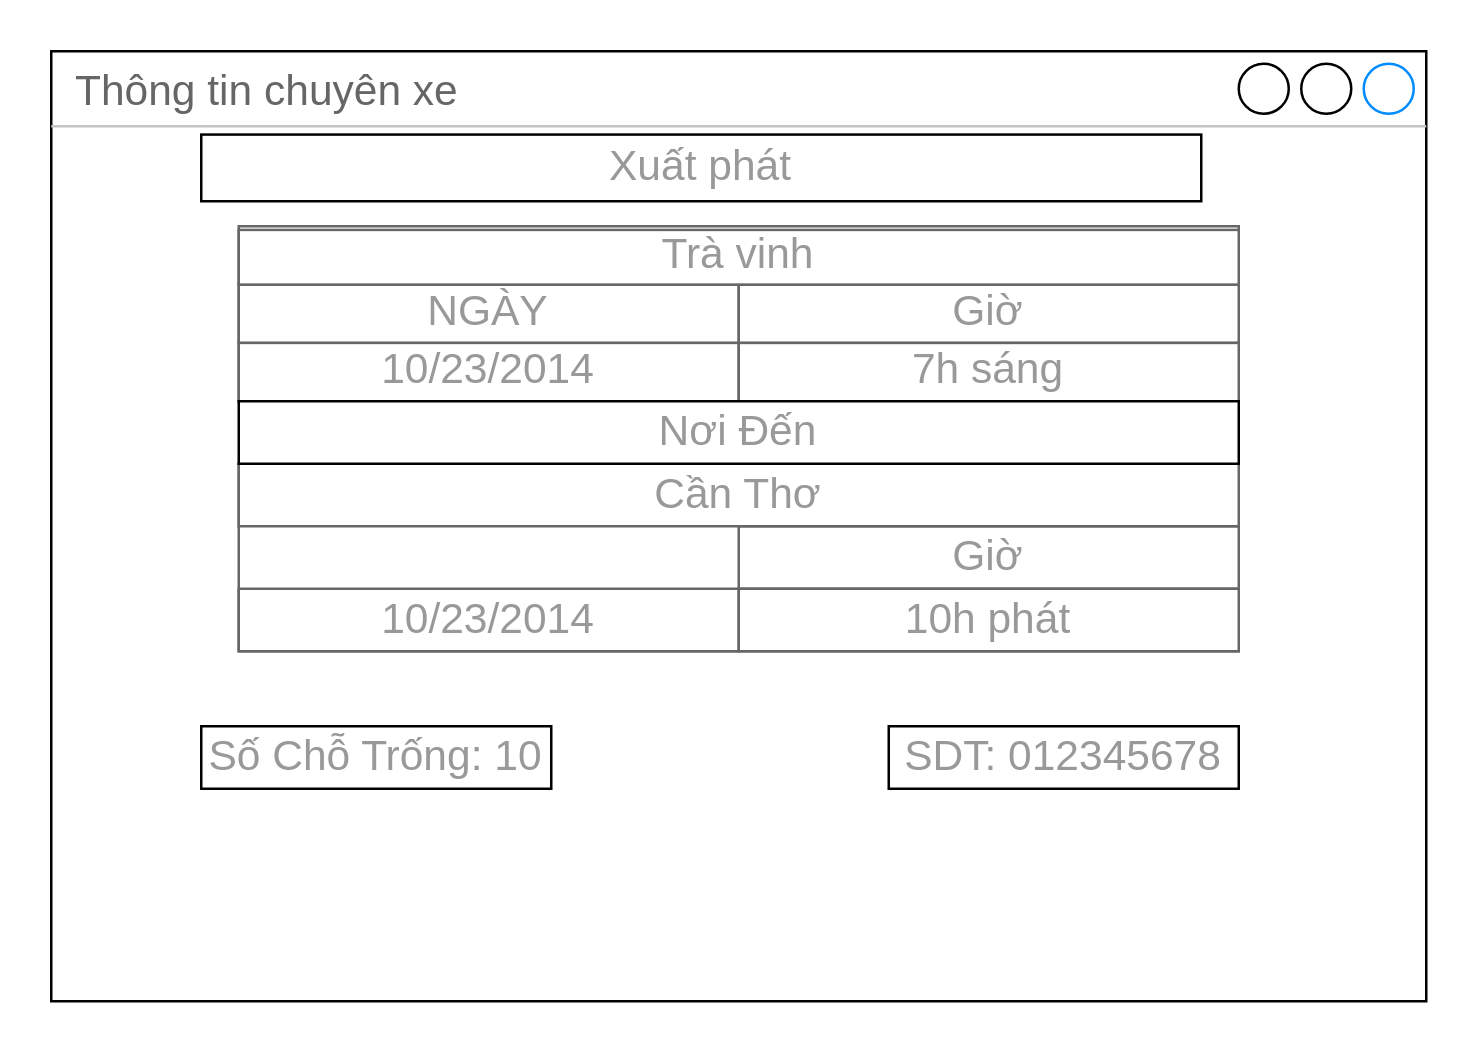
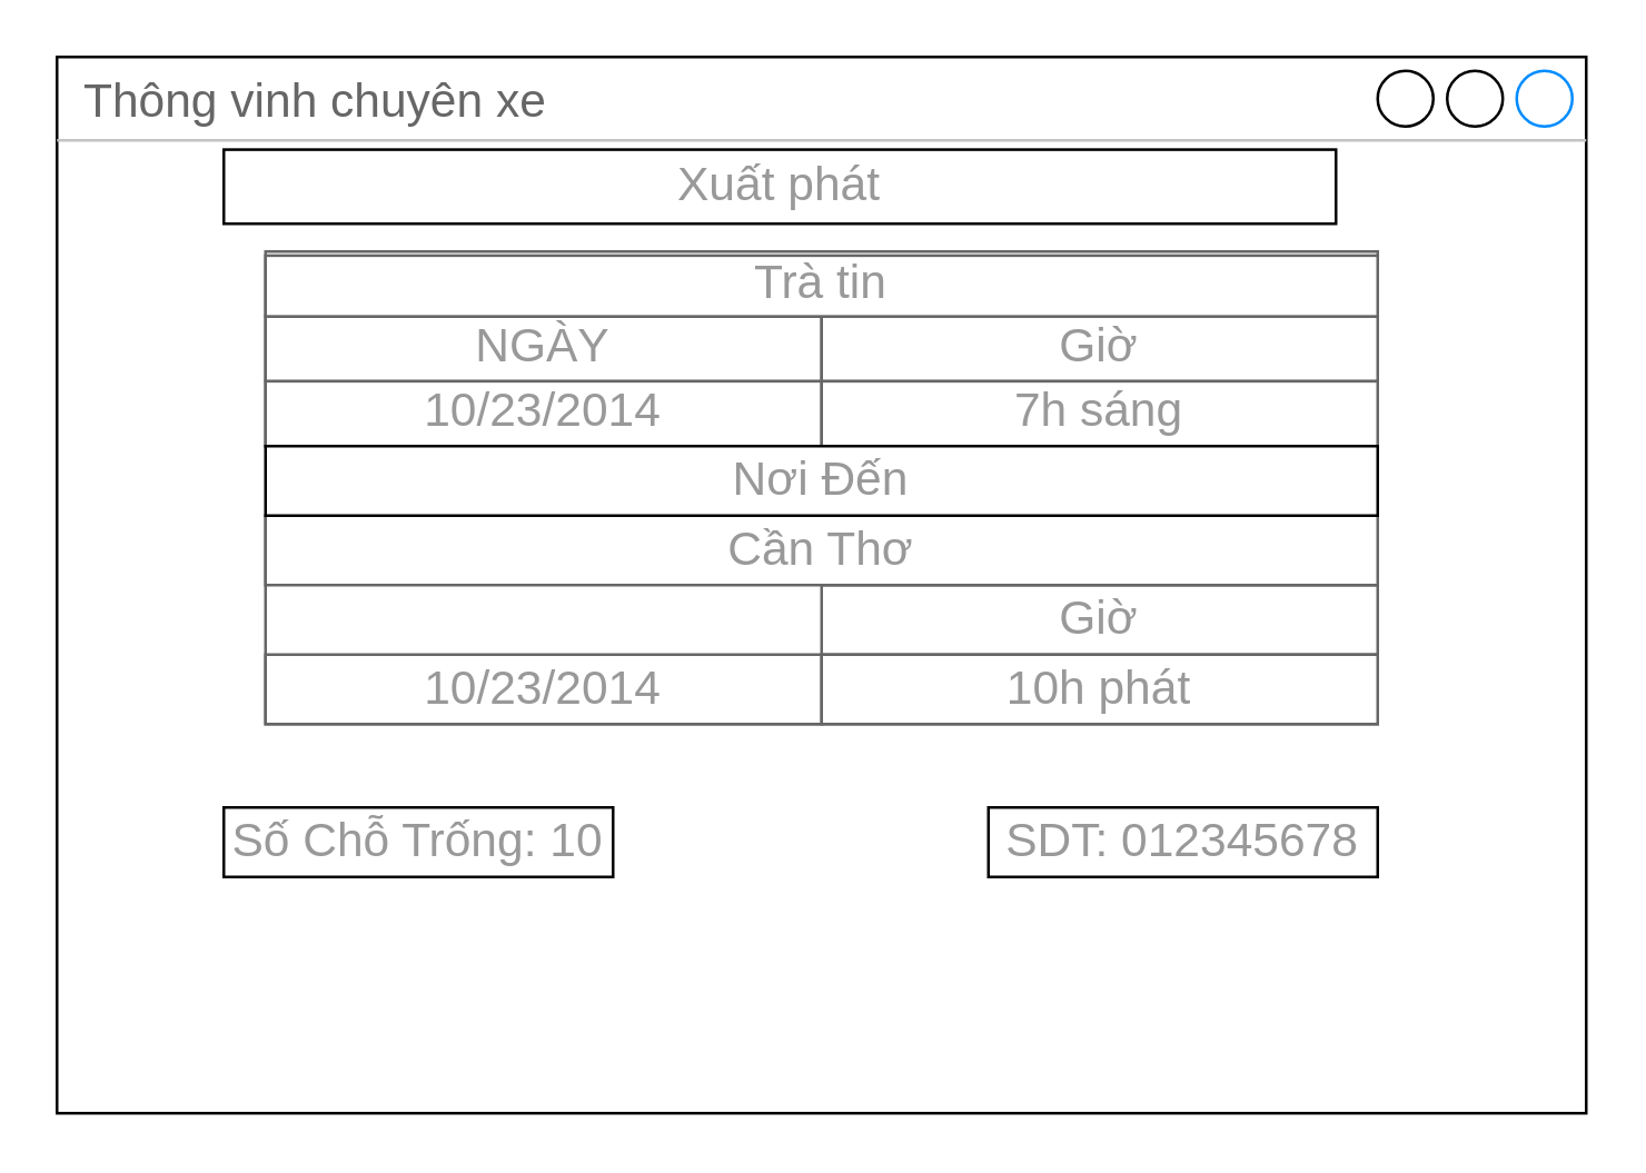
- <mxCell id="2" value="Thông tin chuyên xe" style="strokeWidth=1;shadow=0;dashed=0;align=center;html=1;shape=mxgraph.mockup.containers.window;align=left;verticalAlign=top;spacingLeft=8;strokeColor2=#008cff;strokeColor3=#c4c4c4;fontColor=#666666;mainText=;fontSize=17;labelBackgroundColor=none;whiteSpace=wrap;" vertex="1" parent="1"><mxGeometry x="20" y="20" width="550" height="380" as="geometry" /></mxCell>
+ <mxCell id="2" value="Thông vinh chuyên xe" style="strokeWidth=1;shadow=0;dashed=0;align=center;html=1;shape=mxgraph.mockup.containers.window;align=left;verticalAlign=top;spacingLeft=8;strokeColor2=#008cff;strokeColor3=#c4c4c4;fontColor=#666666;mainText=;fontSize=17;labelBackgroundColor=none;whiteSpace=wrap;" vertex="1" parent="1"><mxGeometry x="20" y="20" width="550" height="380" as="geometry" /></mxCell>
- <mxCell id="8" value="Trà vinh" style="strokeColor=inherit;fillColor=inherit;gradientColor=inherit;strokeWidth=1;shadow=0;dashed=0;align=center;html=1;shape=mxgraph.mockup.misc.rrect;rSize=0;fontSize=17;fontColor=#999999;whiteSpace=wrap;" vertex="1" parent="3"><mxGeometry y="1.461" width="400" height="21.875" as="geometry" /></mxCell>
+ <mxCell id="8" value="Trà tin" style="strokeColor=inherit;fillColor=inherit;gradientColor=inherit;strokeWidth=1;shadow=0;dashed=0;align=center;html=1;shape=mxgraph.mockup.misc.rrect;rSize=0;fontSize=17;fontColor=#999999;whiteSpace=wrap;" vertex="1" parent="3"><mxGeometry y="1.461" width="400" height="21.875" as="geometry" /></mxCell>
